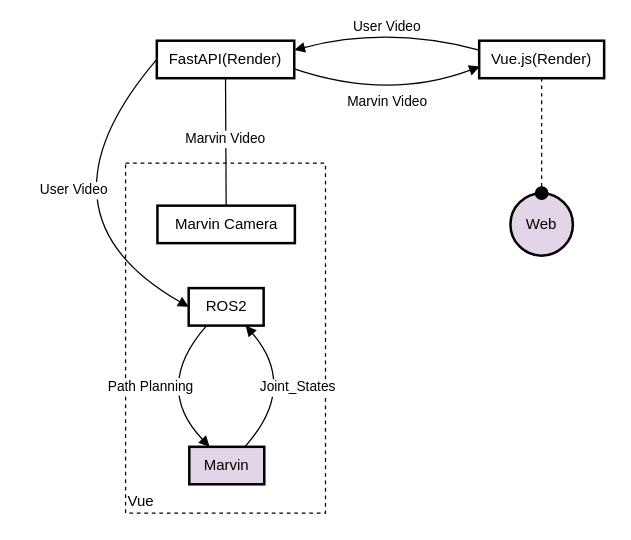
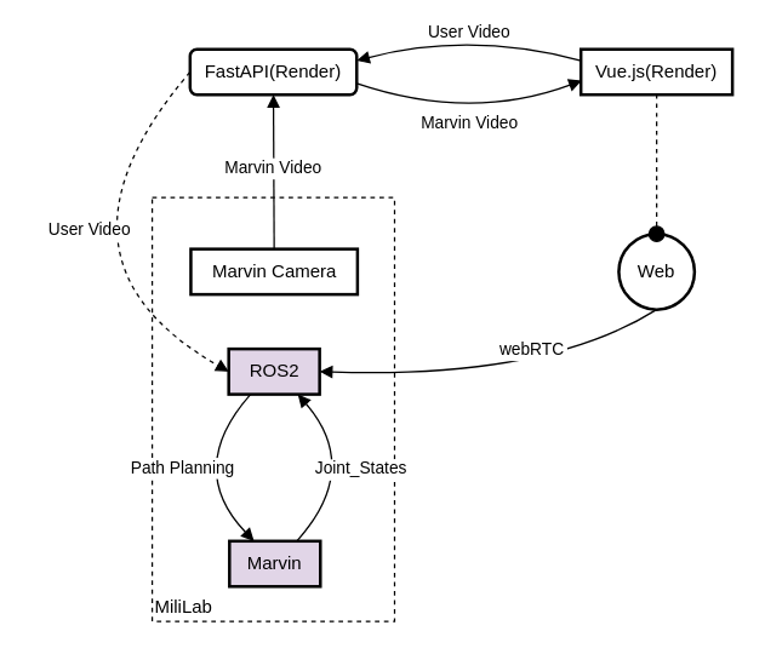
- <mxCell id="4" value="FastAPI(Render)" style="whiteSpace=wrap;strokeWidth=2;" parent="1" vertex="1"><mxGeometry x="125" y="32" width="110" height="30" as="geometry" /></mxCell>
+ <mxCell id="4" value="FastAPI(Render)" style="whiteSpace=wrap;strokeWidth=2;rounded=1;" parent="1" vertex="1"><mxGeometry x="125" y="32" width="110" height="30" as="geometry" /></mxCell>
- <mxCell id="15" value="Marvin Video" style="curved=1;startArrow=none;endArrow=none;exitX=0.5;exitY=0;entryX=0.5;entryY=1;rounded=0;entryDx=0;entryDy=0;exitDx=0;exitDy=0;" parent="1" source="5" target="4" edge="1"><mxGeometry x="0.059" relative="1" as="geometry"><Array as="points" /><mxPoint as="offset" /></mxGeometry></mxCell>
+ <mxCell id="15" value="Marvin Video" style="curved=1;startArrow=none;endArrow=block;exitX=0.5;exitY=0;entryX=0.5;entryY=1;rounded=0;entryDx=0;entryDy=0;exitDx=0;exitDy=0;" parent="1" source="5" target="4" edge="1"><mxGeometry x="0.059" relative="1" as="geometry"><Array as="points" /><mxPoint as="offset" /></mxGeometry></mxCell>
- <mxCell id="6" value="Web" style="ellipse;aspect=fixed;strokeWidth=2;whiteSpace=wrap;fillColor=#e1d5e7;" parent="1" vertex="1"><mxGeometry x="408" y="154" width="50" height="50" as="geometry" /></mxCell>
+ <mxCell id="6" value="Web" style="ellipse;aspect=fixed;strokeWidth=2;whiteSpace=wrap;" parent="1" vertex="1"><mxGeometry x="408" y="154" width="50" height="50" as="geometry" /></mxCell>
- <mxCell id="12" value="User Video" style="curved=1;startArrow=none;endArrow=block;exitX=0;exitY=0.5;entryX=0;entryY=0.5;rounded=0;exitDx=0;exitDy=0;entryDx=0;entryDy=0;" parent="1" source="4" target="7" edge="1"><mxGeometry x="0.19" y="36" relative="1" as="geometry"><Array as="points"><mxPoint x="20" y="170" /></Array><mxPoint as="offset" /></mxGeometry></mxCell>
+ <mxCell id="12" value="User Video" style="curved=1;startArrow=none;endArrow=block;exitX=0;exitY=0.5;entryX=0;entryY=0.5;rounded=0;exitDx=0;exitDy=0;entryDx=0;entryDy=0;dashed=1;" parent="1" source="4" target="7" edge="1"><mxGeometry x="0.19" y="36" relative="1" as="geometry"><Array as="points"><mxPoint x="20" y="170" /></Array><mxPoint as="offset" /></mxGeometry></mxCell>
+ <mxCell id="16" value="webRTC" style="curved=1;startArrow=none;endArrow=block;exitX=0.49;exitY=1;entryX=1;entryY=0.5;rounded=0;entryDx=0;entryDy=0;" parent="1" source="6" target="7" edge="1"><mxGeometry x="-0.182" y="-20" relative="1" as="geometry"><Array as="points"><mxPoint x="360" y="250" /></Array><mxPoint as="offset" /></mxGeometry></mxCell>
- <mxCell id="7" value="ROS2" style="whiteSpace=wrap;strokeWidth=2;" parent="1" vertex="1"><mxGeometry x="150.5" y="230" width="60" height="30" as="geometry" /></mxCell>
+ <mxCell id="7" value="ROS2" style="whiteSpace=wrap;strokeWidth=2;fillColor=#e1d5e7;" parent="1" vertex="1"><mxGeometry x="150.5" y="230" width="60" height="30" as="geometry" /></mxCell>
- <mxCell id="2" value="Vue" style="rounded=0;whiteSpace=wrap;html=1;fillColor=none;dashed=1;align=left;verticalAlign=bottom;" vertex="1" parent="1"><mxGeometry x="100" y="130" width="160" height="280" as="geometry" /></mxCell>
+ <mxCell id="2" value="MiliLab" style="rounded=0;whiteSpace=wrap;html=1;fillColor=none;dashed=1;align=left;verticalAlign=bottom;" vertex="1" parent="1"><mxGeometry x="100" y="130" width="160" height="280" as="geometry" /></mxCell>
